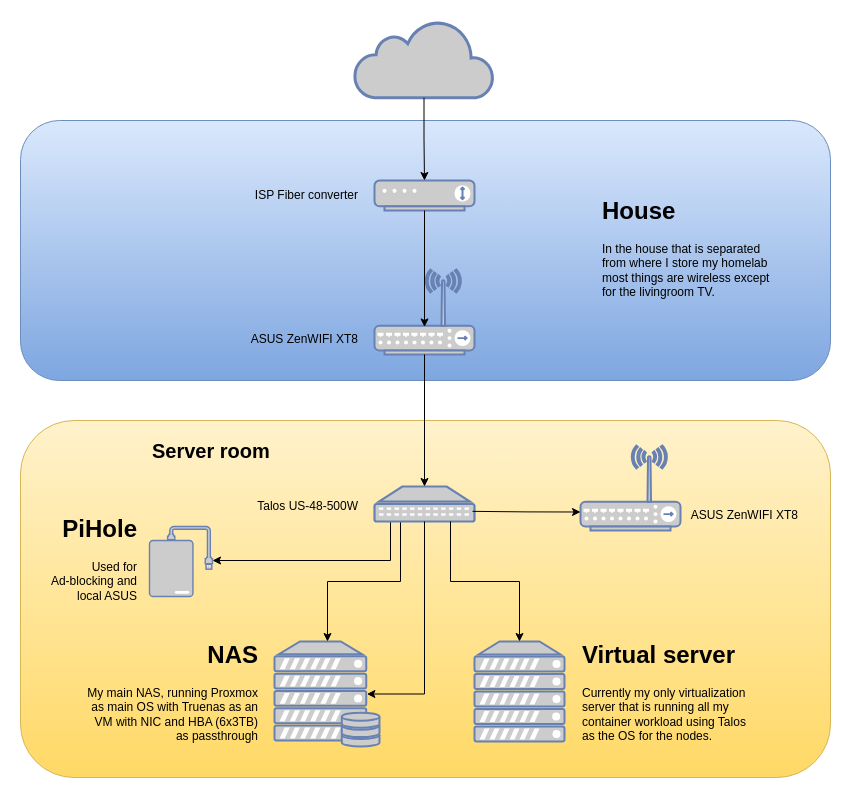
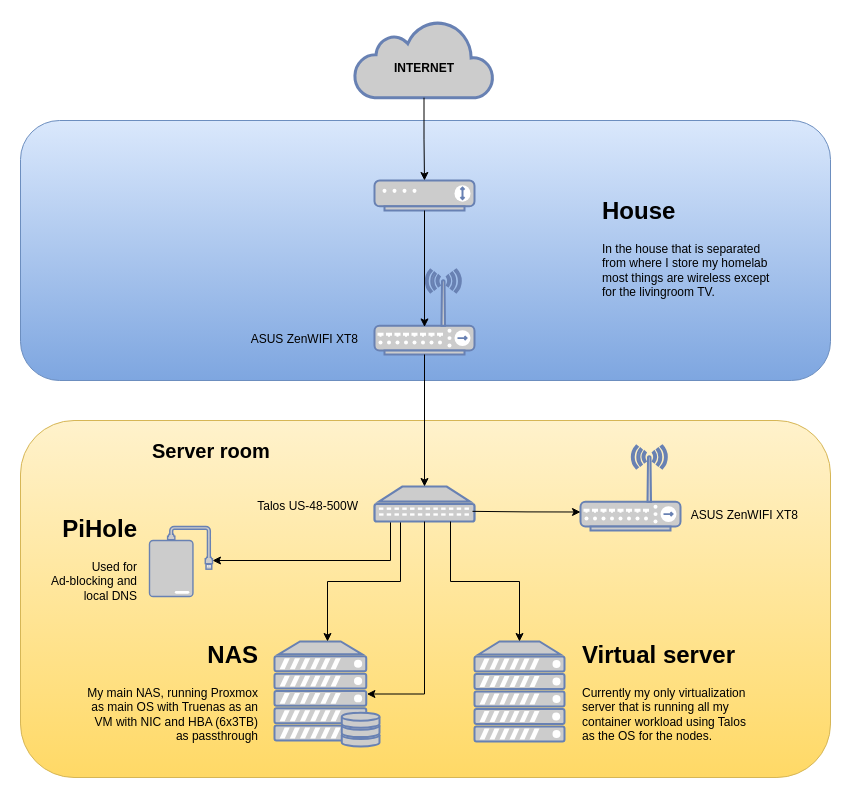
+ <mxCell id="22" value="INTERNET" style="text;html=1;align=center;verticalAlign=middle;whiteSpace=wrap;rounded=0;fillColor=none;fontStyle=1" parent="20" vertex="1"><mxGeometry x="40" y="33.22" width="60" height="30" as="geometry" /></mxCell>
- <mxCell id="25" value="ISP Fiber converter" style="text;html=1;align=right;verticalAlign=middle;whiteSpace=wrap;rounded=0;" parent="1" vertex="1"><mxGeometry x="250" y="180" width="110" height="30" as="geometry" /></mxCell>
- <mxCell id="28" value="&lt;h1 style=&quot;margin-top: 0px;&quot;&gt;PiHole&lt;/h1&gt;&lt;div&gt;Used for&lt;/div&gt;&lt;div&gt;Ad-blocking and local ASUS&lt;/div&gt;" style="text;html=1;whiteSpace=wrap;overflow=hidden;rounded=0;align=right;" parent="1" vertex="1"><mxGeometry x="40" y="508" width="99" height="120" as="geometry" /></mxCell>
+ <mxCell id="28" value="&lt;h1 style=&quot;margin-top: 0px;&quot;&gt;PiHole&lt;/h1&gt;&lt;div&gt;Used for&lt;/div&gt;&lt;div&gt;Ad-blocking and local DNS&lt;/div&gt;" style="text;html=1;whiteSpace=wrap;overflow=hidden;rounded=0;align=right;" parent="1" vertex="1"><mxGeometry x="40" y="508" width="99" height="120" as="geometry" /></mxCell>
